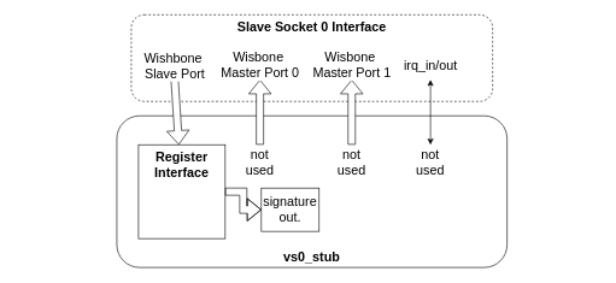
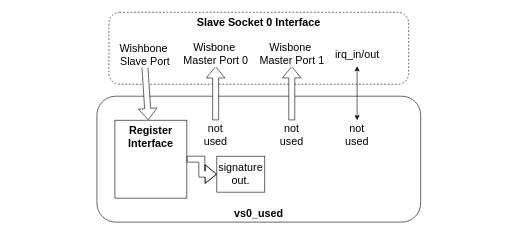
- <mxCell id="3" value="vs0_stub" style="rounded=1;whiteSpace=wrap;html=1;fontSize=18;fontStyle=1;verticalAlign=bottom;" parent="1" vertex="1"><mxGeometry x="161" y="160" width="540" height="210" as="geometry" /></mxCell>
+ <mxCell id="3" value="vs0_used" style="rounded=1;whiteSpace=wrap;html=1;fontSize=18;fontStyle=1;verticalAlign=bottom;" parent="1" vertex="1"><mxGeometry x="161" y="160" width="540" height="210" as="geometry" /></mxCell>
